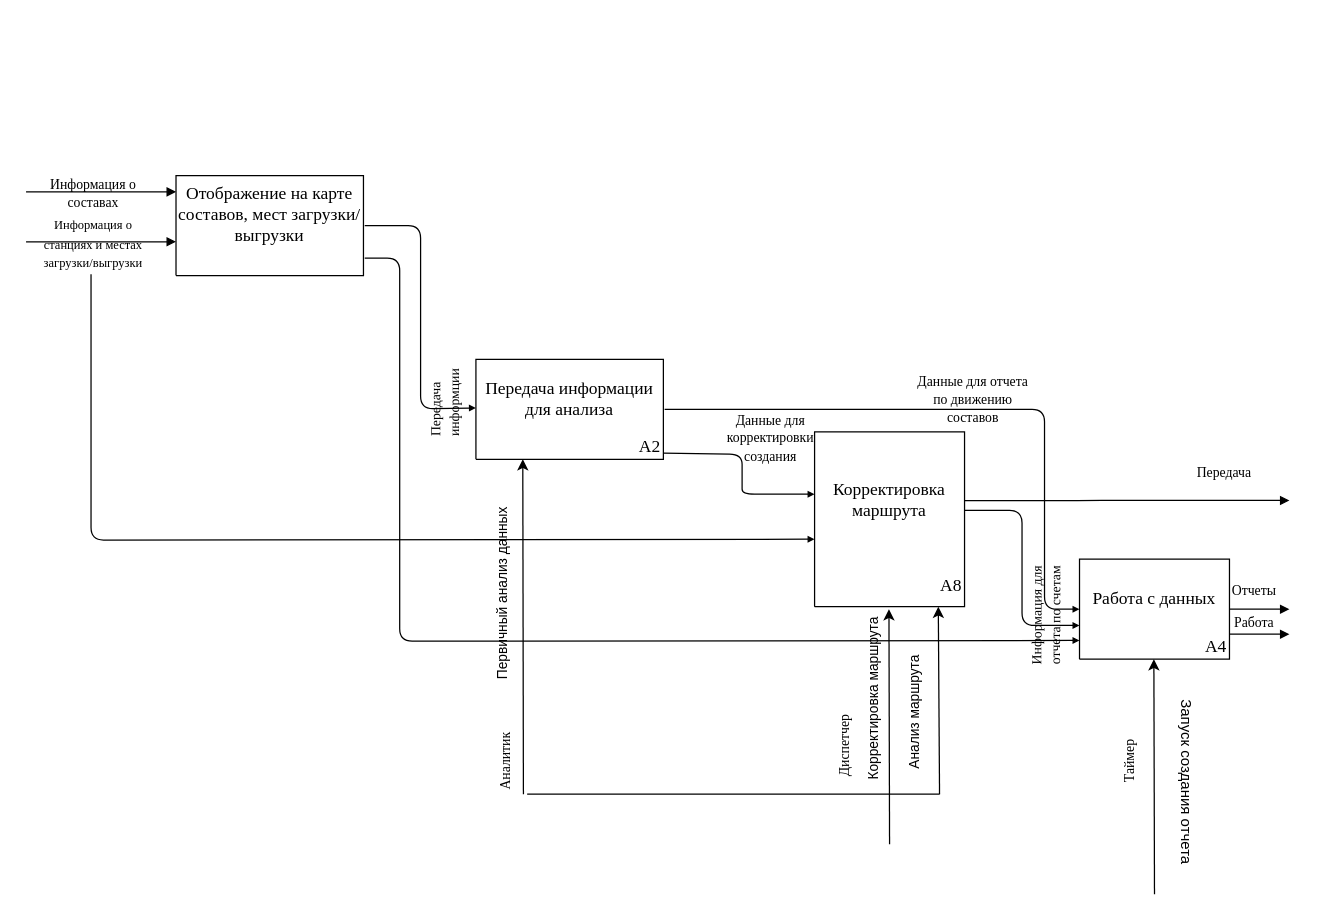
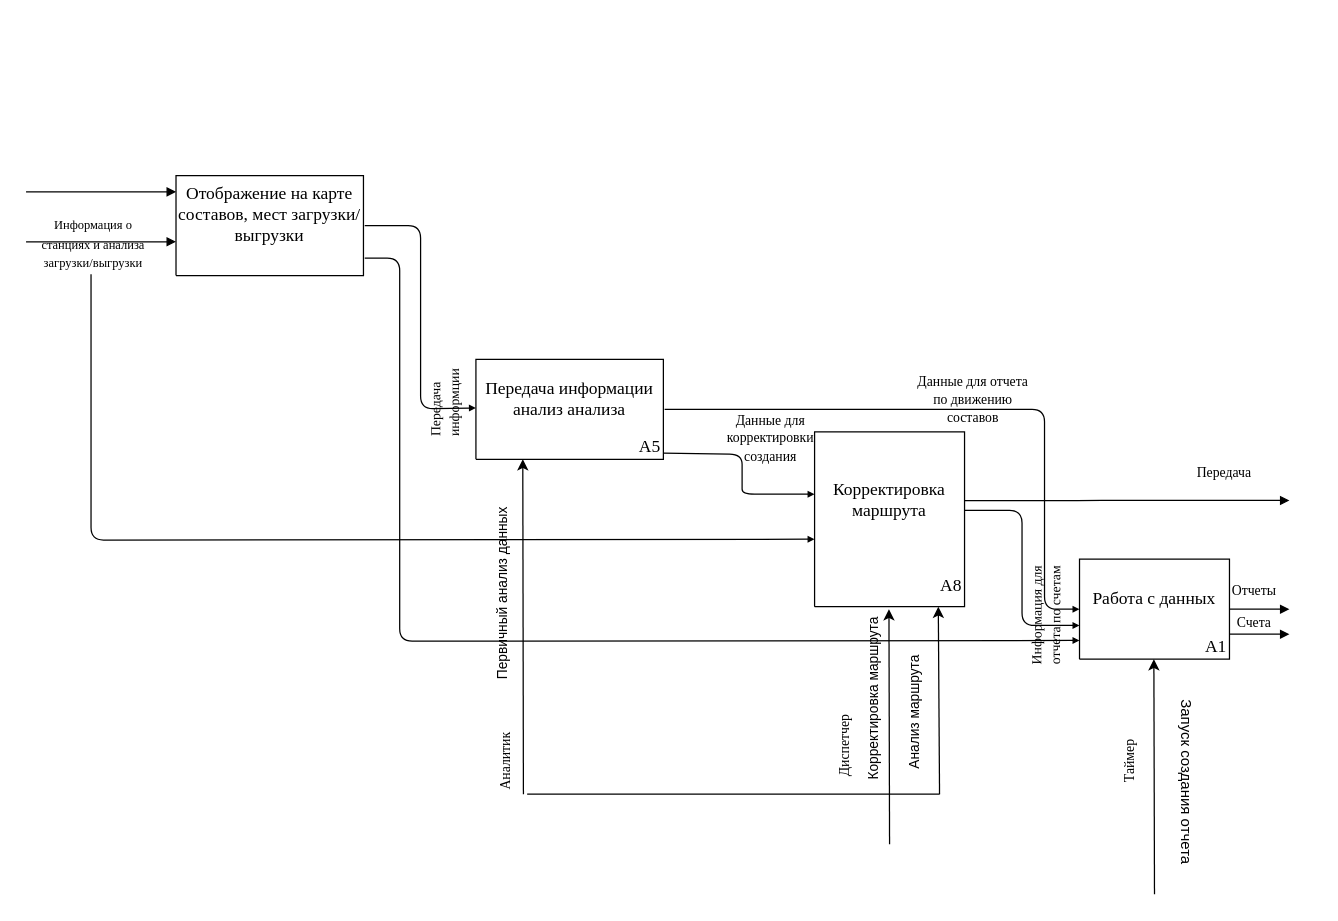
- <mxCell id="18" value="&lt;p style=&quot;margin-left: 0 ; margin-right: 0 ; margin-top: 0px ; margin-bottom: 0px ; text-indent: 0 ; direction: ltr&quot;&gt;&lt;font style=&quot;font-size: 11px ; font-family: &amp;#34;calibri&amp;#34; ; color: #000000 ; direction: ltr ; letter-spacing: 0px ; line-height: 120% ; opacity: 1&quot;&gt;Информация о составах&lt;br&gt;&lt;/font&gt;&lt;/p&gt;" style="text;vsdxID=8;fillColor=none;gradientColor=none;strokeColor=none;spacingTop=-1;spacingBottom=-1;spacingLeft=-1;spacingRight=-1;labelBackgroundColor=none;rounded=0;html=1;whiteSpace=wrap;verticalAlign=middle;align=center;;html=1;" parent="17" vertex="1"><mxGeometry width="90" height="30" as="geometry" /></mxCell>
- <mxCell id="16" value="&lt;p style=&quot;margin-left: 0 ; margin-right: 0 ; margin-top: 0px ; margin-bottom: 0px ; text-indent: 0 ; direction: ltr&quot;&gt;&lt;font style=&quot;font-family: &amp;#34;calibri&amp;#34; ; color: rgb(0 , 0 , 0) ; direction: ltr ; letter-spacing: 0px ; line-height: 120% ; opacity: 1&quot;&gt;&lt;font style=&quot;font-size: 10px&quot;&gt;Информация о станциях и местах загрузки/выгрузки&lt;/font&gt;&lt;br&gt;&lt;/font&gt;&lt;/p&gt;" style="verticalAlign=middle;align=center;vsdxID=2;fillColor=none;gradientColor=none;shape=stencil(nZBLDoAgDERP0z3SIyjew0SURgSD+Lu9kMZoXLhwN9O+tukAlrNpJg1SzDH4QW/URgNYgZTkjA4UkwJUgGXng+6DX1zLfmoymdXo17xh5zmRJ6Q42BWCfc2oJfdAr+Yv+AP9Cb7OJ3H/2JG1HNGz/84klThPVCc=);strokeColor=none;spacingTop=-1;spacingBottom=-1;spacingLeft=-1;spacingRight=-1;labelBackgroundColor=none;rounded=0;html=1;whiteSpace=wrap;" parent="1" vertex="1"><mxGeometry x="29" y="180" width="90" height="30" as="geometry" /></mxCell>
+ <mxCell id="16" value="&lt;p style=&quot;margin-left: 0 ; margin-right: 0 ; margin-top: 0px ; margin-bottom: 0px ; text-indent: 0 ; direction: ltr&quot;&gt;&lt;font style=&quot;font-family: &amp;#34;calibri&amp;#34; ; color: rgb(0 , 0 , 0) ; direction: ltr ; letter-spacing: 0px ; line-height: 120% ; opacity: 1&quot;&gt;&lt;font style=&quot;font-size: 10px&quot;&gt;Информация о станциях и анализа загрузки/выгрузки&lt;/font&gt;&lt;br&gt;&lt;/font&gt;&lt;/p&gt;" style="verticalAlign=middle;align=center;vsdxID=2;fillColor=none;gradientColor=none;shape=stencil(nZBLDoAgDERP0z3SIyjew0SURgSD+Lu9kMZoXLhwN9O+tukAlrNpJg1SzDH4QW/URgNYgZTkjA4UkwJUgGXng+6DX1zLfmoymdXo17xh5zmRJ6Q42BWCfc2oJfdAr+Yv+AP9Cb7OJ3H/2JG1HNGz/84klThPVCc=);strokeColor=none;spacingTop=-1;spacingBottom=-1;spacingLeft=-1;spacingRight=-1;labelBackgroundColor=none;rounded=0;html=1;whiteSpace=wrap;" parent="1" vertex="1"><mxGeometry x="29" y="180" width="90" height="30" as="geometry" /></mxCell>
- <mxCell id="10" value="&lt;font style=&quot;font-size: 14px ; font-family: &amp;#34;calibri&amp;#34; ; color: #000000 ; direction: ltr ; letter-spacing: 0px ; line-height: 120% ; opacity: 1&quot;&gt;Передача информации для анализа&lt;br&gt;&lt;/font&gt;" style="verticalAlign=middle;align=center;vsdxID=24;fillColor=none;gradientColor=none;strokeColor=none;labelBackgroundColor=none;rounded=0;html=1;whiteSpace=wrap;" parent="6" vertex="1"><mxGeometry width="150" height="63" as="geometry" /></mxCell>
+ <mxCell id="10" value="&lt;font style=&quot;font-size: 14px ; font-family: &amp;#34;calibri&amp;#34; ; color: #000000 ; direction: ltr ; letter-spacing: 0px ; line-height: 120% ; opacity: 1&quot;&gt;Передача информации анализ анализа&lt;br&gt;&lt;/font&gt;" style="verticalAlign=middle;align=center;vsdxID=24;fillColor=none;gradientColor=none;strokeColor=none;labelBackgroundColor=none;rounded=0;html=1;whiteSpace=wrap;" parent="6" vertex="1"><mxGeometry width="150" height="63" as="geometry" /></mxCell>
- <mxCell id="8" value="&lt;p style=&quot;align:right;margin-left:0;margin-right:0;margin-top:0px;margin-bottom:0px;text-indent:0;valign:middle;direction:ltr;&quot;&gt;&lt;font style=&quot;font-size:14px;font-family:Calibri;color:#000000;direction:ltr;letter-spacing:0px;line-height:120%;opacity:1&quot;&gt;A2&lt;/font&gt;&lt;font style=&quot;font-size:14px;font-family:Calibri;color:#000000;direction:ltr;letter-spacing:0px;line-height:120%;opacity:1&quot;&gt;&lt;br/&gt;&lt;/font&gt;&lt;/p&gt;" style="verticalAlign=middle;align=right;vsdxID=22;fillColor=none;gradientColor=none;strokeColor=none;spacingTop=-3;spacingBottom=-3;labelBackgroundColor=none;rounded=0;html=1;whiteSpace=wrap;" parent="6" vertex="1"><mxGeometry y="63" width="150" height="16" as="geometry" /></mxCell>
+ <mxCell id="8" value="&lt;p style=&quot;align:right;margin-left:0;margin-right:0;margin-top:0px;margin-bottom:0px;text-indent:0;valign:middle;direction:ltr;&quot;&gt;&lt;font style=&quot;font-size:14px;font-family:Calibri;color:#000000;direction:ltr;letter-spacing:0px;line-height:120%;opacity:1&quot;&gt;A5&lt;/font&gt;&lt;font style=&quot;font-size:14px;font-family:Calibri;color:#000000;direction:ltr;letter-spacing:0px;line-height:120%;opacity:1&quot;&gt;&lt;br/&gt;&lt;/font&gt;&lt;/p&gt;" style="verticalAlign=middle;align=right;vsdxID=22;fillColor=none;gradientColor=none;strokeColor=none;spacingTop=-3;spacingBottom=-3;labelBackgroundColor=none;rounded=0;html=1;whiteSpace=wrap;" parent="6" vertex="1"><mxGeometry y="63" width="150" height="16" as="geometry" /></mxCell>
- <mxCell id="39" value="&lt;p style=&quot;align:center;margin-left:0;margin-right:0;margin-top:0px;margin-bottom:0px;text-indent:0;valign:middle;direction:ltr;&quot;&gt;&lt;font style=&quot;font-size:11px;font-family:Calibri;color:#000000;direction:ltr;letter-spacing:0px;line-height:120%;opacity:1&quot;&gt;Работа&lt;br/&gt;&lt;/font&gt;&lt;/p&gt;" style="verticalAlign=middle;align=center;vsdxID=76;fillColor=none;gradientColor=none;shape=stencil(nZBLDoAgDERP0z3SIyjew0SURgSD+Lu9kMZoXLhwN9O+tukAlrNpJg1SzDH4QW/URgNYgZTkjA4UkwJUgGXng+6DX1zLfmoymdXo17xh5zmRJ6Q42BWCfc2oJfdAr+Yv+AP9Cb7OJ3H/2JG1HNGz/84klThPVCc=);strokeColor=none;spacingTop=-1;spacingBottom=-1;spacingLeft=-1;spacingRight=-1;labelBackgroundColor=none;rounded=0;html=1;whiteSpace=wrap;" parent="1" vertex="1"><mxGeometry x="958" y="483" width="90" height="30" as="geometry" /></mxCell>
+ <mxCell id="39" value="&lt;p style=&quot;align:center;margin-left:0;margin-right:0;margin-top:0px;margin-bottom:0px;text-indent:0;valign:middle;direction:ltr;&quot;&gt;&lt;font style=&quot;font-size:11px;font-family:Calibri;color:#000000;direction:ltr;letter-spacing:0px;line-height:120%;opacity:1&quot;&gt;Счета&lt;br/&gt;&lt;/font&gt;&lt;/p&gt;" style="verticalAlign=middle;align=center;vsdxID=76;fillColor=none;gradientColor=none;shape=stencil(nZBLDoAgDERP0z3SIyjew0SURgSD+Lu9kMZoXLhwN9O+tukAlrNpJg1SzDH4QW/URgNYgZTkjA4UkwJUgGXng+6DX1zLfmoymdXo17xh5zmRJ6Q42BWCfc2oJfdAr+Yv+AP9Cb7OJ3H/2JG1HNGz/84klThPVCc=);strokeColor=none;spacingTop=-1;spacingBottom=-1;spacingLeft=-1;spacingRight=-1;labelBackgroundColor=none;rounded=0;html=1;whiteSpace=wrap;" parent="1" vertex="1"><mxGeometry x="958" y="483" width="90" height="30" as="geometry" /></mxCell>
- <mxCell id="21" value="&lt;p style=&quot;align:right;margin-left:0;margin-right:0;margin-top:0px;margin-bottom:0px;text-indent:0;valign:middle;direction:ltr;&quot;&gt;&lt;font style=&quot;font-size:14px;font-family:Calibri;color:#000000;direction:ltr;letter-spacing:0px;line-height:120%;opacity:1&quot;&gt;А4&lt;/font&gt;&lt;font style=&quot;font-size:14px;font-family:Calibri;color:#000000;direction:ltr;letter-spacing:0px;line-height:120%;opacity:1&quot;&gt;&lt;br/&gt;&lt;/font&gt;&lt;/p&gt;" style="verticalAlign=middle;align=right;vsdxID=37;fillColor=none;gradientColor=none;strokeColor=none;spacingTop=-3;spacingBottom=-3;labelBackgroundColor=none;rounded=0;html=1;whiteSpace=wrap;" parent="19" vertex="1"><mxGeometry y="63" width="120" height="16" as="geometry" /></mxCell>
+ <mxCell id="21" value="&lt;p style=&quot;align:right;margin-left:0;margin-right:0;margin-top:0px;margin-bottom:0px;text-indent:0;valign:middle;direction:ltr;&quot;&gt;&lt;font style=&quot;font-size:14px;font-family:Calibri;color:#000000;direction:ltr;letter-spacing:0px;line-height:120%;opacity:1&quot;&gt;А1&lt;/font&gt;&lt;font style=&quot;font-size:14px;font-family:Calibri;color:#000000;direction:ltr;letter-spacing:0px;line-height:120%;opacity:1&quot;&gt;&lt;br/&gt;&lt;/font&gt;&lt;/p&gt;" style="verticalAlign=middle;align=right;vsdxID=37;fillColor=none;gradientColor=none;strokeColor=none;spacingTop=-3;spacingBottom=-3;labelBackgroundColor=none;rounded=0;html=1;whiteSpace=wrap;" parent="19" vertex="1"><mxGeometry y="63" width="120" height="16" as="geometry" /></mxCell>
